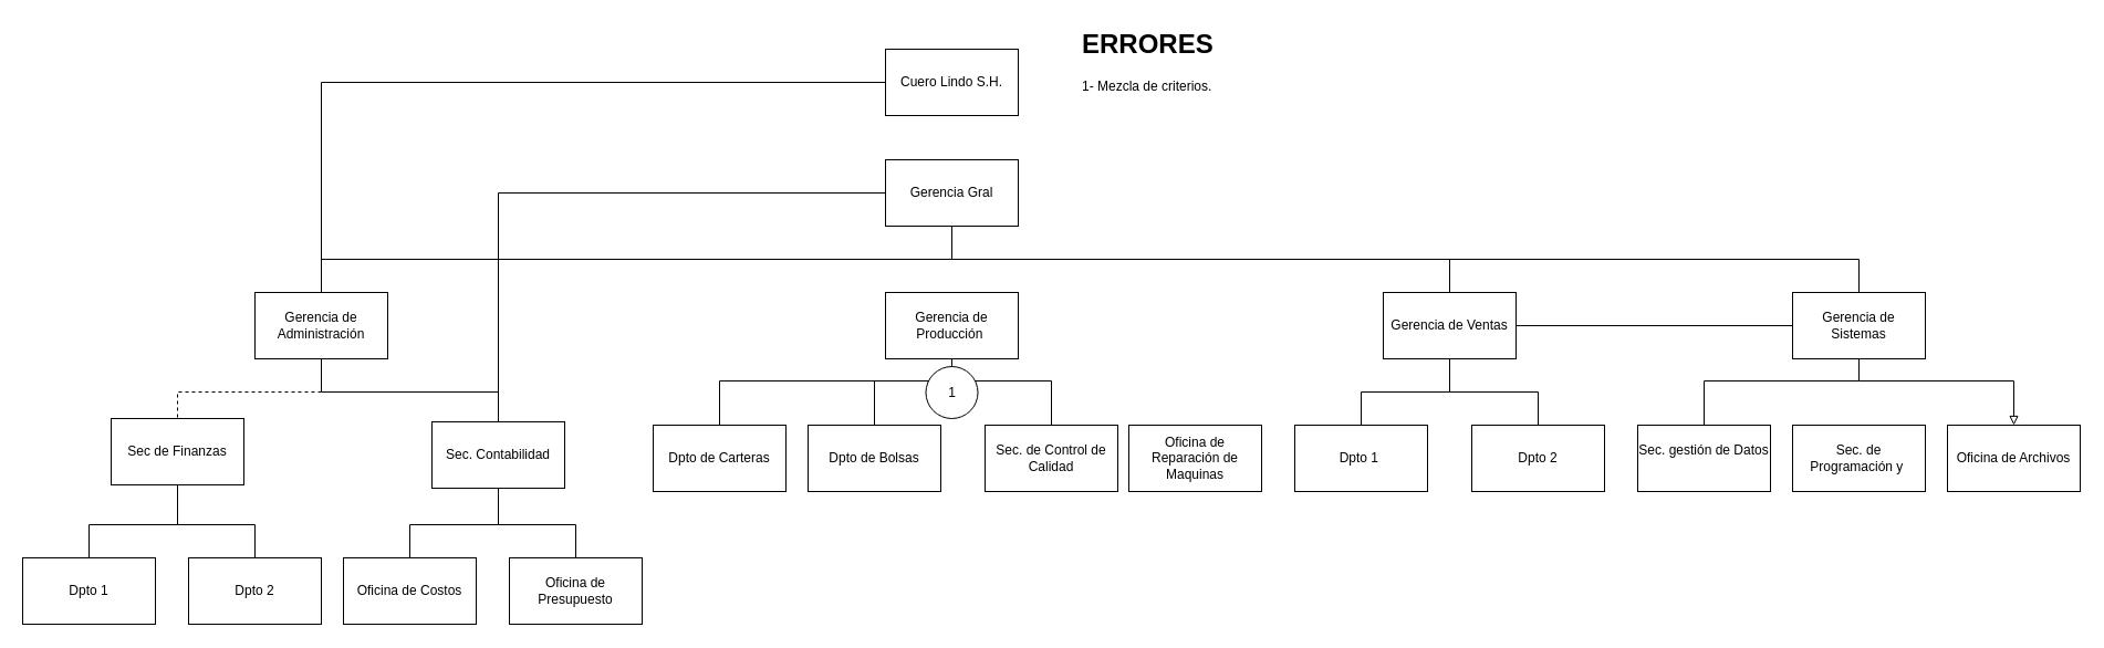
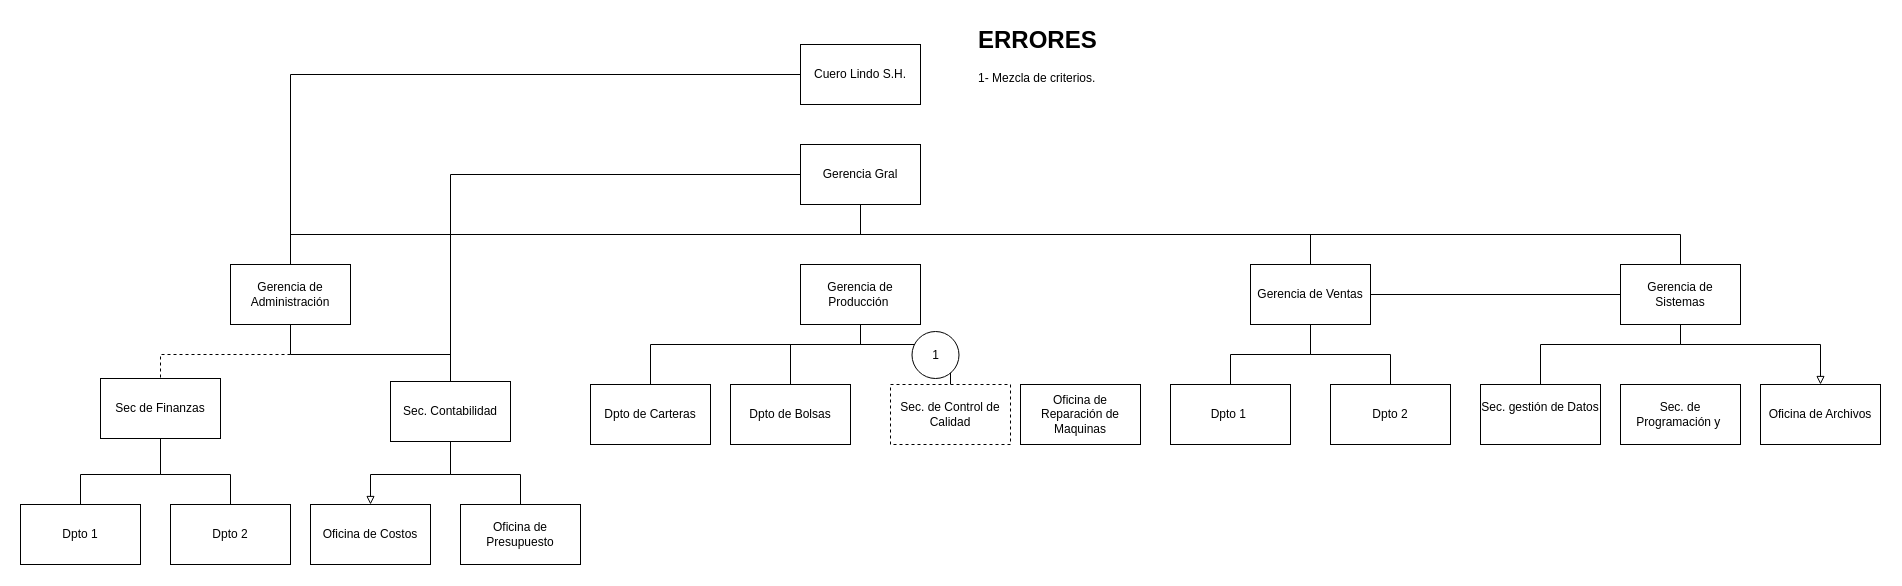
- <mxCell id="42" value="1" style="ellipse;whiteSpace=wrap;html=1;aspect=fixed;" vertex="1" parent="1"><mxGeometry x="836.5" y="331" width="47" height="47" as="geometry" /></mxCell>
+ <mxCell id="42" value="1" style="ellipse;whiteSpace=wrap;html=1;aspect=fixed;" vertex="1" parent="1"><mxGeometry x="911.5" y="331" width="47" height="47" as="geometry" /></mxCell>
- <mxCell id="23" value="Sec. de Control de Calidad" style="whiteSpace=wrap;html=1;" vertex="1" parent="1"><mxGeometry x="890" y="384" width="120" height="60" as="geometry" /></mxCell>
+ <mxCell id="23" value="Sec. de Control de Calidad" style="whiteSpace=wrap;html=1;dashed=1;" vertex="1" parent="1"><mxGeometry x="890" y="384" width="120" height="60" as="geometry" /></mxCell>
- <mxCell id="28" value="" style="edgeStyle=orthogonalEdgeStyle;rounded=0;orthogonalLoop=1;jettySize=auto;html=1;endArrow=none;endFill=0;" edge="1" parent="1" source="30" target="33"><mxGeometry relative="1" as="geometry"><Array as="points"><mxPoint x="450" y="474" /><mxPoint x="370" y="474" /></Array></mxGeometry></mxCell>
+ <mxCell id="28" value="" style="edgeStyle=orthogonalEdgeStyle;rounded=0;orthogonalLoop=1;jettySize=auto;html=1;endArrow=block;endFill=0;" edge="1" parent="1" source="30" target="33"><mxGeometry relative="1" as="geometry"><Array as="points"><mxPoint x="450" y="474" /><mxPoint x="370" y="474" /></Array></mxGeometry></mxCell>
